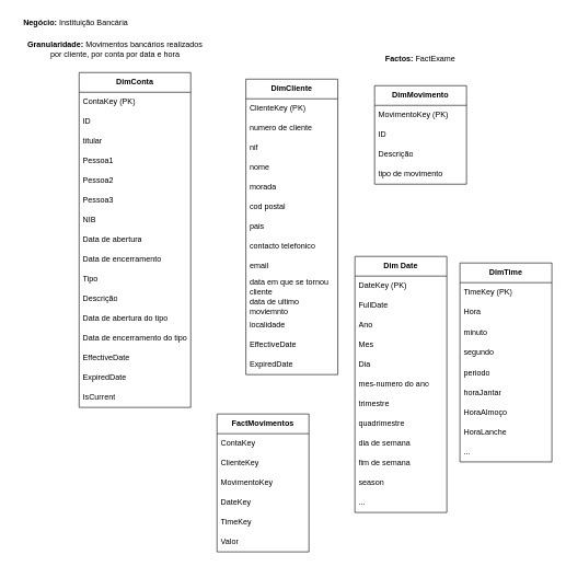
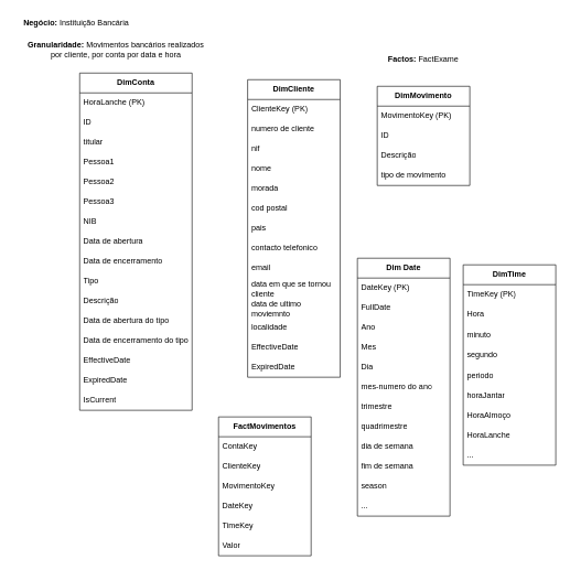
- <mxCell id="6" value="ContaKey (PK)" style="text;strokeColor=none;fillColor=none;align=left;verticalAlign=middle;spacingLeft=4;spacingRight=4;overflow=hidden;points=[[0,0.5],[1,0.5]];portConstraint=eastwest;rotatable=0;whiteSpace=wrap;html=1;" vertex="1" parent="5"><mxGeometry y="30" width="170" height="30" as="geometry" /></mxCell>
+ <mxCell id="6" value="HoraLanche (PK)" style="text;strokeColor=none;fillColor=none;align=left;verticalAlign=middle;spacingLeft=4;spacingRight=4;overflow=hidden;points=[[0,0.5],[1,0.5]];portConstraint=eastwest;rotatable=0;whiteSpace=wrap;html=1;" vertex="1" parent="5"><mxGeometry y="30" width="170" height="30" as="geometry" /></mxCell>
